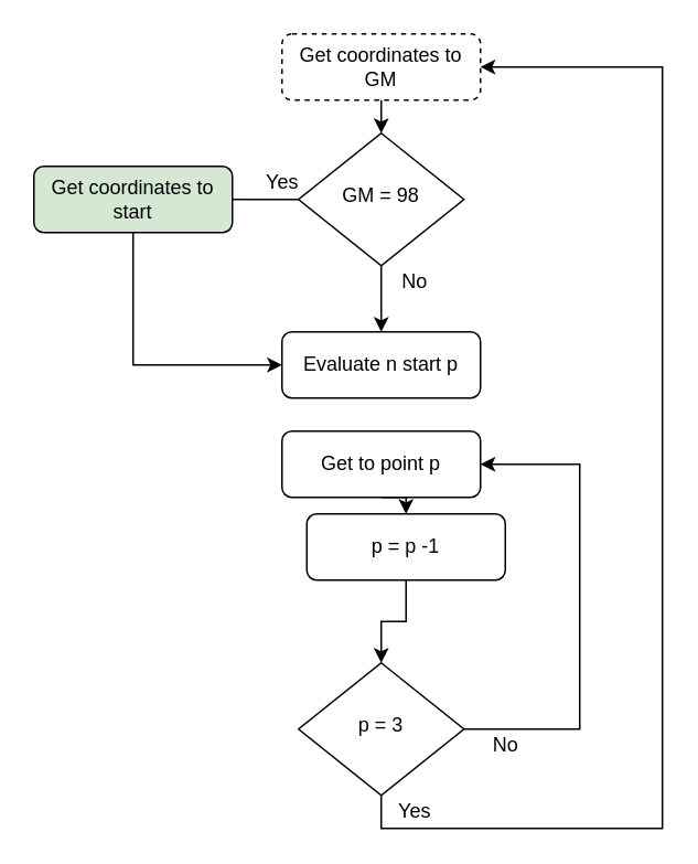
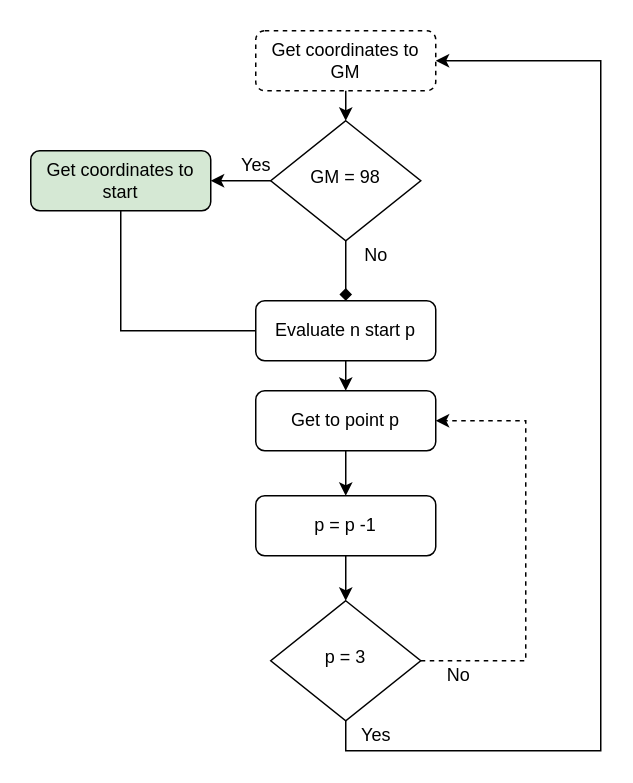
- <mxCell id="15" style="edgeStyle=orthogonalEdgeStyle;rounded=0;orthogonalLoop=1;jettySize=auto;html=1;exitX=0;exitY=0.5;exitDx=0;exitDy=0;entryX=1;entryY=0.5;entryDx=0;entryDy=0;endArrow=none;" edge="1" parent="1" source="16" target="20"><mxGeometry relative="1" as="geometry" /></mxCell>
+ <mxCell id="15" style="edgeStyle=orthogonalEdgeStyle;rounded=0;orthogonalLoop=1;jettySize=auto;html=1;exitX=0;exitY=0.5;exitDx=0;exitDy=0;entryX=1;entryY=0.5;entryDx=0;entryDy=0;" edge="1" parent="1" source="16" target="20"><mxGeometry relative="1" as="geometry" /></mxCell>
- <mxCell id="7" style="edgeStyle=orthogonalEdgeStyle;rounded=0;orthogonalLoop=1;jettySize=auto;html=1;exitX=0.5;exitY=1;exitDx=0;exitDy=0;entryX=0.5;entryY=0;entryDx=0;entryDy=0;" edge="1" parent="1" source="16" target="3"><mxGeometry relative="1" as="geometry" /></mxCell>
+ <mxCell id="7" style="edgeStyle=orthogonalEdgeStyle;rounded=0;orthogonalLoop=1;jettySize=auto;html=1;exitX=0.5;exitY=1;exitDx=0;exitDy=0;entryX=0.5;entryY=0;entryDx=0;entryDy=0;endArrow=diamond;" edge="1" parent="1" source="16" target="3"><mxGeometry relative="1" as="geometry" /></mxCell>
- <mxCell id="19" style="edgeStyle=orthogonalEdgeStyle;rounded=0;orthogonalLoop=1;jettySize=auto;html=1;exitX=0.5;exitY=1;exitDx=0;exitDy=0;entryX=0;entryY=0.5;entryDx=0;entryDy=0;" edge="1" parent="1" source="20" target="3"><mxGeometry relative="1" as="geometry"><mxPoint x="90" y="230" as="targetPoint" /></mxGeometry></mxCell>
+ <mxCell id="19" style="edgeStyle=orthogonalEdgeStyle;rounded=0;orthogonalLoop=1;jettySize=auto;html=1;exitX=0.5;exitY=1;exitDx=0;exitDy=0;entryX=0;entryY=0.5;entryDx=0;entryDy=0;endArrow=none;" edge="1" parent="1" source="20" target="3"><mxGeometry relative="1" as="geometry"><mxPoint x="90" y="230" as="targetPoint" /></mxGeometry></mxCell>
+ <mxCell id="2" style="edgeStyle=orthogonalEdgeStyle;rounded=0;orthogonalLoop=1;jettySize=auto;html=1;exitX=0.5;exitY=1;exitDx=0;exitDy=0;entryX=0.5;entryY=0;entryDx=0;entryDy=0;" edge="1" parent="1" source="3" target="10"><mxGeometry relative="1" as="geometry" /></mxCell>
- <mxCell id="12" value="p = p -1" style="rounded=1;whiteSpace=wrap;html=1;fontSize=12;glass=0;strokeWidth=1;shadow=0;" vertex="1" parent="1"><mxGeometry x="185" y="310" width="120" height="40" as="geometry" /></mxCell>
+ <mxCell id="12" value="p = p -1" style="rounded=1;whiteSpace=wrap;html=1;fontSize=12;glass=0;strokeWidth=1;shadow=0;" vertex="1" parent="1"><mxGeometry x="170" y="330" width="120" height="40" as="geometry" /></mxCell>
- <mxCell id="4" style="edgeStyle=orthogonalEdgeStyle;rounded=0;orthogonalLoop=1;jettySize=auto;html=1;entryX=1;entryY=0.5;entryDx=0;entryDy=0;" edge="1" parent="1" source="6" target="10"><mxGeometry relative="1" as="geometry"><mxPoint x="400" y="290" as="targetPoint" /><Array as="points"><mxPoint x="350" y="440" /><mxPoint x="350" y="280" /></Array></mxGeometry></mxCell>
+ <mxCell id="4" style="edgeStyle=orthogonalEdgeStyle;rounded=0;orthogonalLoop=1;jettySize=auto;html=1;entryX=1;entryY=0.5;entryDx=0;entryDy=0;dashed=1;" edge="1" parent="1" source="6" target="10"><mxGeometry relative="1" as="geometry"><mxPoint x="400" y="290" as="targetPoint" /><Array as="points"><mxPoint x="350" y="440" /><mxPoint x="350" y="280" /></Array></mxGeometry></mxCell>
